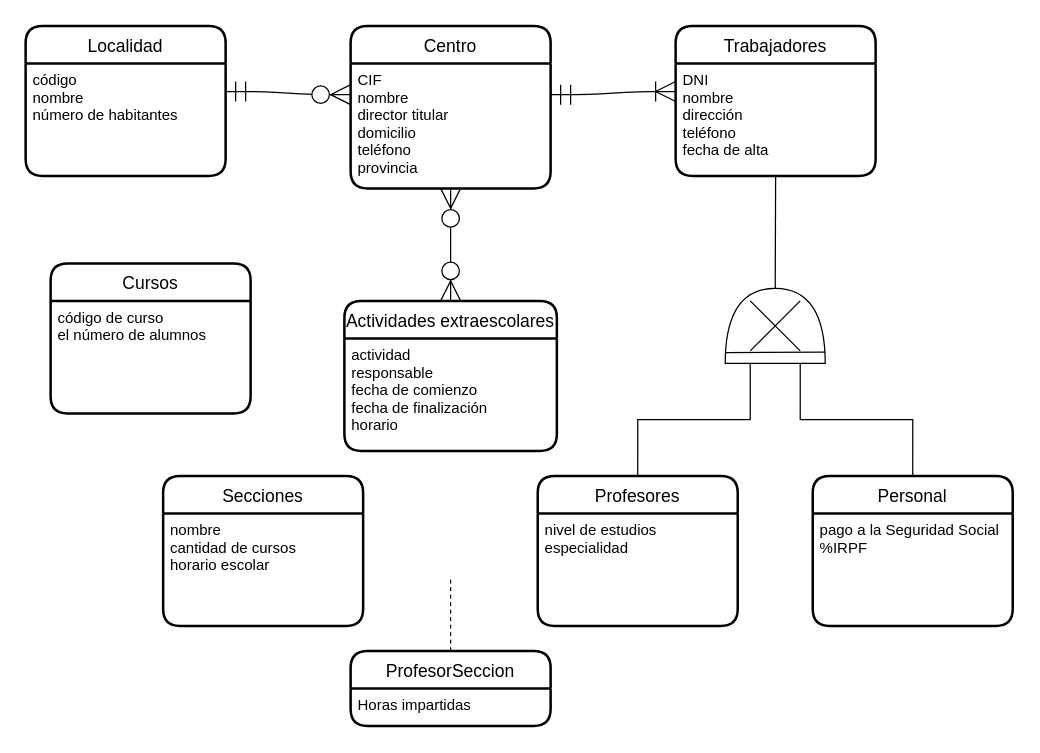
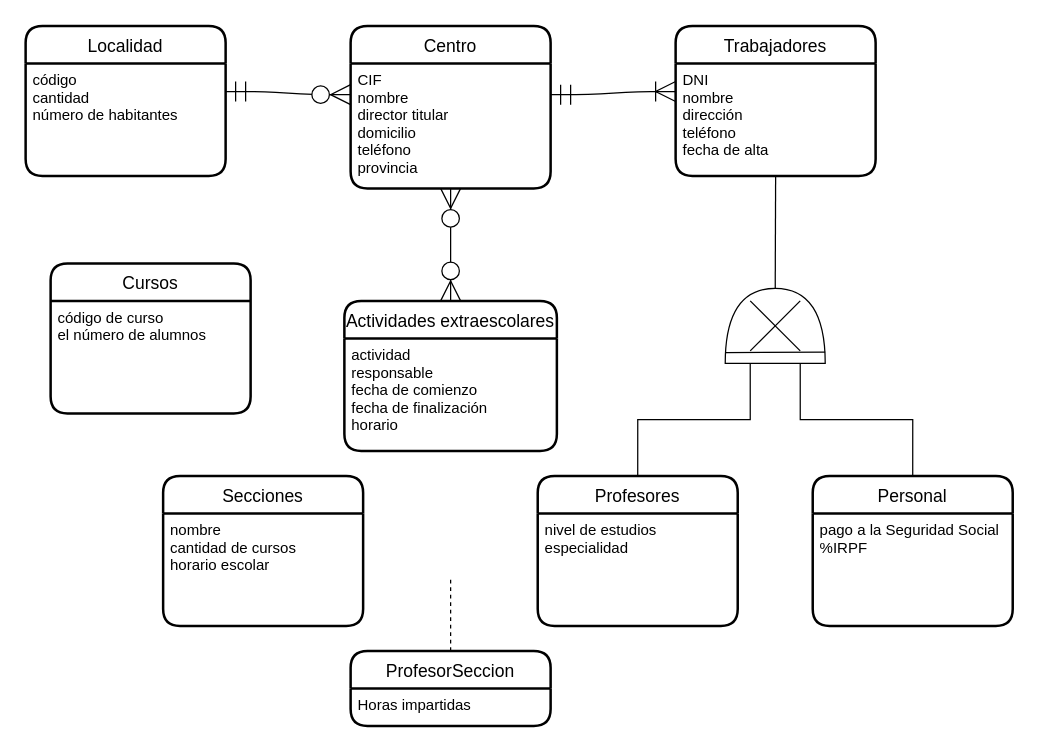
- <mxCell id="7" value="código&#10;nombre &#10;número de habitantes" style="align=left;strokeColor=none;fillColor=none;spacingLeft=4;fontSize=12;verticalAlign=top;resizable=0;rotatable=0;part=1;" vertex="1" parent="6"><mxGeometry y="30" width="160" height="90" as="geometry" /></mxCell>
+ <mxCell id="7" value="código&#10;cantidad &#10;número de habitantes" style="align=left;strokeColor=none;fillColor=none;spacingLeft=4;fontSize=12;verticalAlign=top;resizable=0;rotatable=0;part=1;" vertex="1" parent="6"><mxGeometry y="30" width="160" height="90" as="geometry" /></mxCell>
